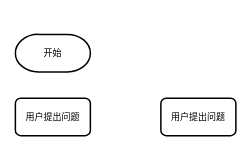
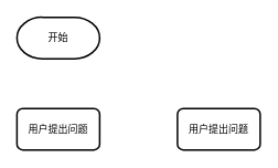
- <mxCell id="3" value="开始" style="strokeWidth=2;html=1;shape=mxgraph.flowchart.terminator;whiteSpace=wrap;" vertex="1" parent="1"><mxGeometry x="20" y="45" width="100" height="50" as="geometry" /></mxCell>
+ <mxCell id="3" value="开始" style="strokeWidth=2;html=1;shape=mxgraph.flowchart.terminator;whiteSpace=wrap;" vertex="1" parent="1"><mxGeometry x="20" y="20" width="100" height="50" as="geometry" /></mxCell>
